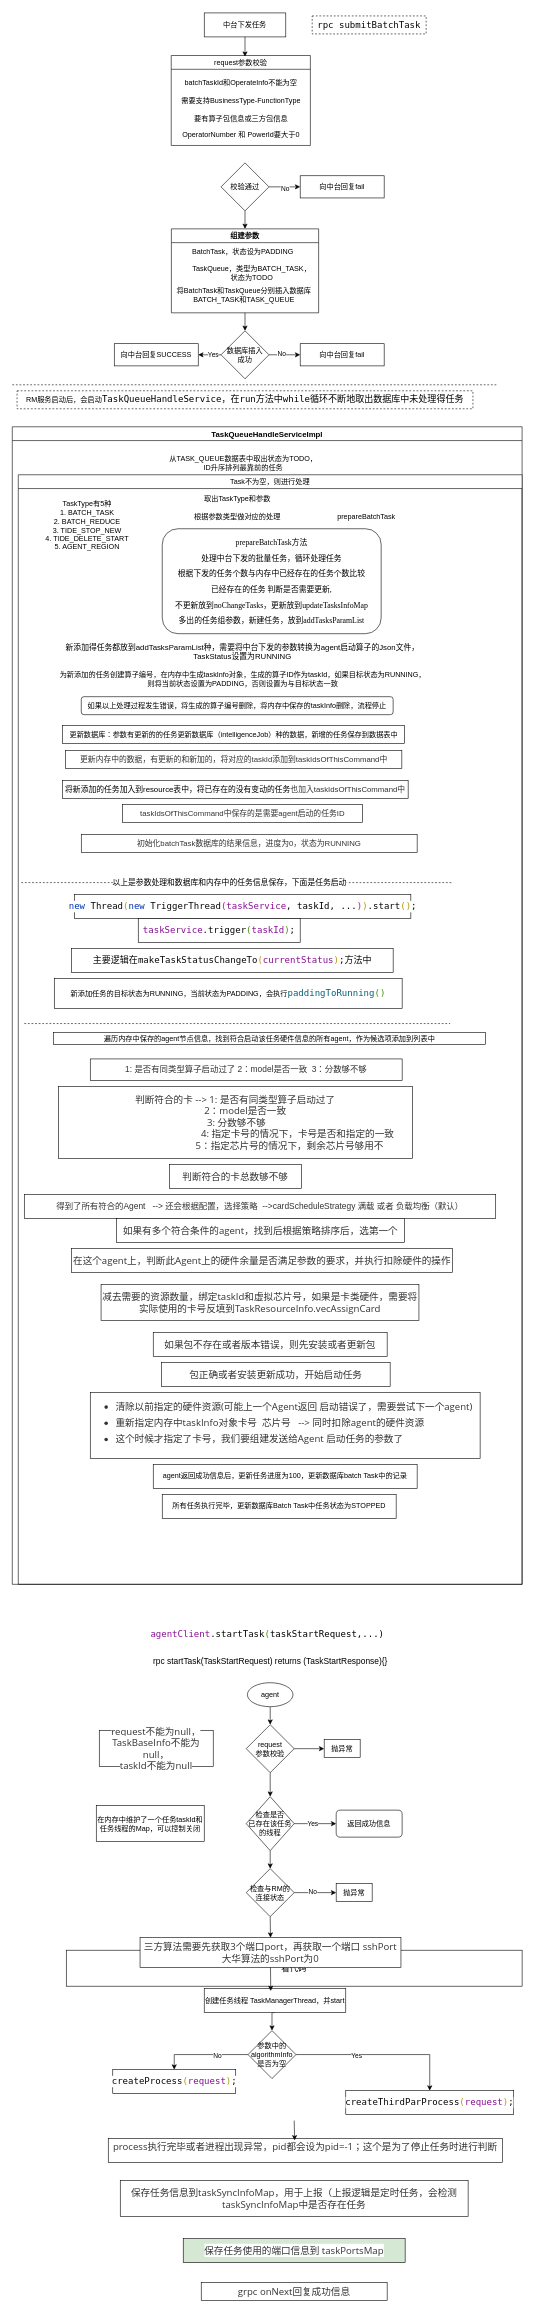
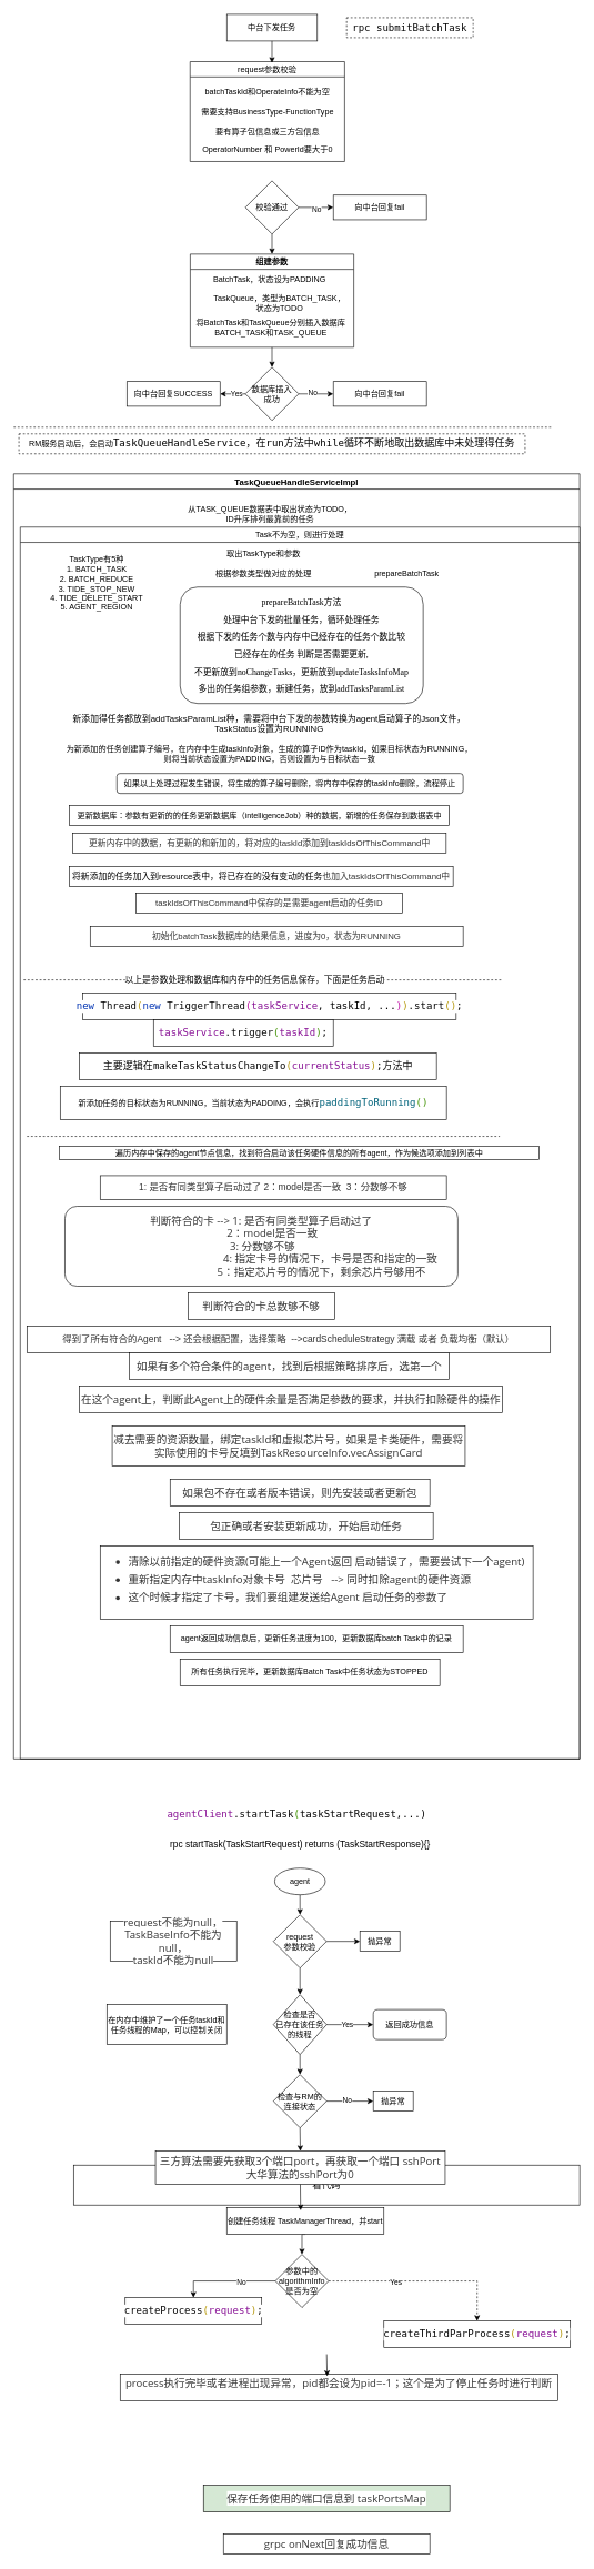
- <mxCell id="26" value="如果以上处理过程发生错误，将生成的算子编号删除，将内存中保存的taskInfo删除，流程停止" style="rounded=1;whiteSpace=wrap;html=1;" vertex="1" parent="18"><mxGeometry x="105" y="370" width="520" height="30" as="geometry" /></mxCell>
+ <mxCell id="26" value="如果以上处理过程发生错误，将生成的算子编号删除，将内存中保存的taskInfo删除，流程停止" style="rounded=1;whiteSpace=wrap;html=1;" vertex="1" parent="18"><mxGeometry x="145" y="370" width="520" height="30" as="geometry" /></mxCell>
- <mxCell id="41" value="&lt;span style=&quot;box-sizing: border-box; color: rgb(51, 51, 51); font-family: &amp;quot;Open Sans&amp;quot;, &amp;quot;Clear Sans&amp;quot;, &amp;quot;Helvetica Neue&amp;quot;, Helvetica, Arial, sans-serif; font-size: 16px; orphans: 4; text-align: left; white-space-collapse: preserve; background-color: rgb(255, 255, 255);&quot; class=&quot;md-plain md-expand&quot;&gt;判断符合的卡 --&amp;gt; 1: 是否有同类型算子启动过了&lt;/span&gt;&lt;span style=&quot;box-sizing: border-box; color: rgb(51, 51, 51); font-family: &amp;quot;Open Sans&amp;quot;, &amp;quot;Clear Sans&amp;quot;, &amp;quot;Helvetica Neue&amp;quot;, Helvetica, Arial, sans-serif; font-size: 16px; orphans: 4; text-align: left; white-space-collapse: preserve; background-color: rgb(255, 255, 255);&quot; class=&quot;md-softbreak&quot;&gt;&lt;br&gt;&lt;/span&gt;&lt;span style=&quot;box-sizing: border-box; display: inline-block; white-space: pre; color: rgb(51, 51, 51); font-family: &amp;quot;Open Sans&amp;quot;, &amp;quot;Clear Sans&amp;quot;, &amp;quot;Helvetica Neue&amp;quot;, Helvetica, Arial, sans-serif; font-size: 16px; orphans: 4; text-align: left; background-color: rgb(255, 255, 255);&quot; class=&quot;md-tab&quot;&gt;&#09;&lt;/span&gt;&lt;span style=&quot;box-sizing: border-box; color: rgb(51, 51, 51); font-family: &amp;quot;Open Sans&amp;quot;, &amp;quot;Clear Sans&amp;quot;, &amp;quot;Helvetica Neue&amp;quot;, Helvetica, Arial, sans-serif; font-size: 16px; orphans: 4; text-align: left; white-space-collapse: preserve; background-color: rgb(255, 255, 255);&quot; class=&quot;md-plain&quot;&gt;2：model是否一致&lt;/span&gt;&lt;span style=&quot;box-sizing: border-box; color: rgb(51, 51, 51); font-family: &amp;quot;Open Sans&amp;quot;, &amp;quot;Clear Sans&amp;quot;, &amp;quot;Helvetica Neue&amp;quot;, Helvetica, Arial, sans-serif; font-size: 16px; orphans: 4; text-align: left; white-space-collapse: preserve; background-color: rgb(255, 255, 255);&quot; class=&quot;md-softbreak&quot;&gt;&lt;br&gt;&lt;/span&gt;&lt;span style=&quot;box-sizing: border-box; color: rgb(51, 51, 51); font-family: &amp;quot;Open Sans&amp;quot;, &amp;quot;Clear Sans&amp;quot;, &amp;quot;Helvetica Neue&amp;quot;, Helvetica, Arial, sans-serif; font-size: 16px; orphans: 4; text-align: left; white-space-collapse: preserve; background-color: rgb(255, 255, 255);&quot; class=&quot;md-plain&quot;&gt; &lt;/span&gt;&lt;span style=&quot;box-sizing: border-box; color: rgb(51, 51, 51); font-family: &amp;quot;Open Sans&amp;quot;, &amp;quot;Clear Sans&amp;quot;, &amp;quot;Helvetica Neue&amp;quot;, Helvetica, Arial, sans-serif; font-size: 16px; orphans: 4; text-align: left; white-space-collapse: preserve; background-color: rgb(255, 255, 255);&quot; class=&quot;md-plain&quot;&gt;3: 分数够不够&lt;/span&gt;&lt;span style=&quot;box-sizing: border-box; color: rgb(51, 51, 51); font-family: &amp;quot;Open Sans&amp;quot;, &amp;quot;Clear Sans&amp;quot;, &amp;quot;Helvetica Neue&amp;quot;, Helvetica, Arial, sans-serif; font-size: 16px; orphans: 4; text-align: left; white-space-collapse: preserve; background-color: rgb(255, 255, 255);&quot; class=&quot;md-softbreak&quot;&gt;&lt;br&gt;&lt;/span&gt;&lt;span style=&quot;box-sizing: border-box; color: rgb(51, 51, 51); font-family: &amp;quot;Open Sans&amp;quot;, &amp;quot;Clear Sans&amp;quot;, &amp;quot;Helvetica Neue&amp;quot;, Helvetica, Arial, sans-serif; font-size: 16px; orphans: 4; text-align: left; white-space-collapse: preserve; background-color: rgb(255, 255, 255);&quot; class=&quot;md-plain&quot;&gt;  &lt;/span&gt;&lt;span style=&quot;box-sizing: border-box; display: inline-block; white-space: pre; color: rgb(51, 51, 51); font-family: &amp;quot;Open Sans&amp;quot;, &amp;quot;Clear Sans&amp;quot;, &amp;quot;Helvetica Neue&amp;quot;, Helvetica, Arial, sans-serif; font-size: 16px; orphans: 4; text-align: left; background-color: rgb(255, 255, 255);&quot; class=&quot;md-tab&quot;&gt;&#09;&#09;&#09;&#09;&#09;&#09;&lt;/span&gt;&lt;span style=&quot;box-sizing: border-box; color: rgb(51, 51, 51); font-family: &amp;quot;Open Sans&amp;quot;, &amp;quot;Clear Sans&amp;quot;, &amp;quot;Helvetica Neue&amp;quot;, Helvetica, Arial, sans-serif; font-size: 16px; orphans: 4; text-align: left; white-space-collapse: preserve; background-color: rgb(255, 255, 255);&quot; class=&quot;md-plain&quot;&gt;4: 指定卡号的情况下，卡号是否和指定的一致&lt;/span&gt;&lt;span style=&quot;box-sizing: border-box; color: rgb(51, 51, 51); font-family: &amp;quot;Open Sans&amp;quot;, &amp;quot;Clear Sans&amp;quot;, &amp;quot;Helvetica Neue&amp;quot;, Helvetica, Arial, sans-serif; font-size: 16px; orphans: 4; text-align: left; white-space-collapse: preserve; background-color: rgb(255, 255, 255);&quot; class=&quot;md-softbreak&quot;&gt;&lt;br&gt;&lt;/span&gt;&lt;span style=&quot;box-sizing: border-box; color: rgb(51, 51, 51); font-family: &amp;quot;Open Sans&amp;quot;, &amp;quot;Clear Sans&amp;quot;, &amp;quot;Helvetica Neue&amp;quot;, Helvetica, Arial, sans-serif; font-size: 16px; orphans: 4; text-align: left; white-space-collapse: preserve; background-color: rgb(255, 255, 255);&quot; class=&quot;md-plain&quot;&gt;  &lt;/span&gt;&lt;span style=&quot;box-sizing: border-box; display: inline-block; white-space: pre; color: rgb(51, 51, 51); font-family: &amp;quot;Open Sans&amp;quot;, &amp;quot;Clear Sans&amp;quot;, &amp;quot;Helvetica Neue&amp;quot;, Helvetica, Arial, sans-serif; font-size: 16px; orphans: 4; text-align: left; background-color: rgb(255, 255, 255);&quot; class=&quot;md-tab&quot;&gt;&#09;&#09;&#09;&#09;&#09;&lt;/span&gt;&amp;nbsp;&amp;nbsp;&lt;span style=&quot;box-sizing: border-box; color: rgb(51, 51, 51); font-family: &amp;quot;Open Sans&amp;quot;, &amp;quot;Clear Sans&amp;quot;, &amp;quot;Helvetica Neue&amp;quot;, Helvetica, Arial, sans-serif; font-size: 16px; orphans: 4; text-align: left; white-space-collapse: preserve; background-color: rgb(255, 255, 255);&quot; class=&quot;md-plain md-expand&quot;&gt;5：指定芯片号的情况下，剩余芯片号够用不&lt;/span&gt;" style="whiteSpace=wrap;html=1;" vertex="1" parent="18"><mxGeometry x="67" y="1020" width="590" height="120" as="geometry" /></mxCell>
+ <mxCell id="41" value="&lt;span style=&quot;box-sizing: border-box; color: rgb(51, 51, 51); font-family: &amp;quot;Open Sans&amp;quot;, &amp;quot;Clear Sans&amp;quot;, &amp;quot;Helvetica Neue&amp;quot;, Helvetica, Arial, sans-serif; font-size: 16px; orphans: 4; text-align: left; white-space-collapse: preserve; background-color: rgb(255, 255, 255);&quot; class=&quot;md-plain md-expand&quot;&gt;判断符合的卡 --&amp;gt; 1: 是否有同类型算子启动过了&lt;/span&gt;&lt;span style=&quot;box-sizing: border-box; color: rgb(51, 51, 51); font-family: &amp;quot;Open Sans&amp;quot;, &amp;quot;Clear Sans&amp;quot;, &amp;quot;Helvetica Neue&amp;quot;, Helvetica, Arial, sans-serif; font-size: 16px; orphans: 4; text-align: left; white-space-collapse: preserve; background-color: rgb(255, 255, 255);&quot; class=&quot;md-softbreak&quot;&gt;&lt;br&gt;&lt;/span&gt;&lt;span style=&quot;box-sizing: border-box; display: inline-block; white-space: pre; color: rgb(51, 51, 51); font-family: &amp;quot;Open Sans&amp;quot;, &amp;quot;Clear Sans&amp;quot;, &amp;quot;Helvetica Neue&amp;quot;, Helvetica, Arial, sans-serif; font-size: 16px; orphans: 4; text-align: left; background-color: rgb(255, 255, 255);&quot; class=&quot;md-tab&quot;&gt;&#09;&lt;/span&gt;&lt;span style=&quot;box-sizing: border-box; color: rgb(51, 51, 51); font-family: &amp;quot;Open Sans&amp;quot;, &amp;quot;Clear Sans&amp;quot;, &amp;quot;Helvetica Neue&amp;quot;, Helvetica, Arial, sans-serif; font-size: 16px; orphans: 4; text-align: left; white-space-collapse: preserve; background-color: rgb(255, 255, 255);&quot; class=&quot;md-plain&quot;&gt;2：model是否一致&lt;/span&gt;&lt;span style=&quot;box-sizing: border-box; color: rgb(51, 51, 51); font-family: &amp;quot;Open Sans&amp;quot;, &amp;quot;Clear Sans&amp;quot;, &amp;quot;Helvetica Neue&amp;quot;, Helvetica, Arial, sans-serif; font-size: 16px; orphans: 4; text-align: left; white-space-collapse: preserve; background-color: rgb(255, 255, 255);&quot; class=&quot;md-softbreak&quot;&gt;&lt;br&gt;&lt;/span&gt;&lt;span style=&quot;box-sizing: border-box; color: rgb(51, 51, 51); font-family: &amp;quot;Open Sans&amp;quot;, &amp;quot;Clear Sans&amp;quot;, &amp;quot;Helvetica Neue&amp;quot;, Helvetica, Arial, sans-serif; font-size: 16px; orphans: 4; text-align: left; white-space-collapse: preserve; background-color: rgb(255, 255, 255);&quot; class=&quot;md-plain&quot;&gt; &lt;/span&gt;&lt;span style=&quot;box-sizing: border-box; color: rgb(51, 51, 51); font-family: &amp;quot;Open Sans&amp;quot;, &amp;quot;Clear Sans&amp;quot;, &amp;quot;Helvetica Neue&amp;quot;, Helvetica, Arial, sans-serif; font-size: 16px; orphans: 4; text-align: left; white-space-collapse: preserve; background-color: rgb(255, 255, 255);&quot; class=&quot;md-plain&quot;&gt;3: 分数够不够&lt;/span&gt;&lt;span style=&quot;box-sizing: border-box; color: rgb(51, 51, 51); font-family: &amp;quot;Open Sans&amp;quot;, &amp;quot;Clear Sans&amp;quot;, &amp;quot;Helvetica Neue&amp;quot;, Helvetica, Arial, sans-serif; font-size: 16px; orphans: 4; text-align: left; white-space-collapse: preserve; background-color: rgb(255, 255, 255);&quot; class=&quot;md-softbreak&quot;&gt;&lt;br&gt;&lt;/span&gt;&lt;span style=&quot;box-sizing: border-box; color: rgb(51, 51, 51); font-family: &amp;quot;Open Sans&amp;quot;, &amp;quot;Clear Sans&amp;quot;, &amp;quot;Helvetica Neue&amp;quot;, Helvetica, Arial, sans-serif; font-size: 16px; orphans: 4; text-align: left; white-space-collapse: preserve; background-color: rgb(255, 255, 255);&quot; class=&quot;md-plain&quot;&gt;  &lt;/span&gt;&lt;span style=&quot;box-sizing: border-box; display: inline-block; white-space: pre; color: rgb(51, 51, 51); font-family: &amp;quot;Open Sans&amp;quot;, &amp;quot;Clear Sans&amp;quot;, &amp;quot;Helvetica Neue&amp;quot;, Helvetica, Arial, sans-serif; font-size: 16px; orphans: 4; text-align: left; background-color: rgb(255, 255, 255);&quot; class=&quot;md-tab&quot;&gt;&#09;&#09;&#09;&#09;&#09;&#09;&lt;/span&gt;&lt;span style=&quot;box-sizing: border-box; color: rgb(51, 51, 51); font-family: &amp;quot;Open Sans&amp;quot;, &amp;quot;Clear Sans&amp;quot;, &amp;quot;Helvetica Neue&amp;quot;, Helvetica, Arial, sans-serif; font-size: 16px; orphans: 4; text-align: left; white-space-collapse: preserve; background-color: rgb(255, 255, 255);&quot; class=&quot;md-plain&quot;&gt;4: 指定卡号的情况下，卡号是否和指定的一致&lt;/span&gt;&lt;span style=&quot;box-sizing: border-box; color: rgb(51, 51, 51); font-family: &amp;quot;Open Sans&amp;quot;, &amp;quot;Clear Sans&amp;quot;, &amp;quot;Helvetica Neue&amp;quot;, Helvetica, Arial, sans-serif; font-size: 16px; orphans: 4; text-align: left; white-space-collapse: preserve; background-color: rgb(255, 255, 255);&quot; class=&quot;md-softbreak&quot;&gt;&lt;br&gt;&lt;/span&gt;&lt;span style=&quot;box-sizing: border-box; color: rgb(51, 51, 51); font-family: &amp;quot;Open Sans&amp;quot;, &amp;quot;Clear Sans&amp;quot;, &amp;quot;Helvetica Neue&amp;quot;, Helvetica, Arial, sans-serif; font-size: 16px; orphans: 4; text-align: left; white-space-collapse: preserve; background-color: rgb(255, 255, 255);&quot; class=&quot;md-plain&quot;&gt;  &lt;/span&gt;&lt;span style=&quot;box-sizing: border-box; display: inline-block; white-space: pre; color: rgb(51, 51, 51); font-family: &amp;quot;Open Sans&amp;quot;, &amp;quot;Clear Sans&amp;quot;, &amp;quot;Helvetica Neue&amp;quot;, Helvetica, Arial, sans-serif; font-size: 16px; orphans: 4; text-align: left; background-color: rgb(255, 255, 255);&quot; class=&quot;md-tab&quot;&gt;&#09;&#09;&#09;&#09;&#09;&lt;/span&gt;&amp;nbsp;&amp;nbsp;&lt;span style=&quot;box-sizing: border-box; color: rgb(51, 51, 51); font-family: &amp;quot;Open Sans&amp;quot;, &amp;quot;Clear Sans&amp;quot;, &amp;quot;Helvetica Neue&amp;quot;, Helvetica, Arial, sans-serif; font-size: 16px; orphans: 4; text-align: left; white-space-collapse: preserve; background-color: rgb(255, 255, 255);&quot; class=&quot;md-plain md-expand&quot;&gt;5：指定芯片号的情况下，剩余芯片号够用不&lt;/span&gt;" style="whiteSpace=wrap;html=1;rounded=1;" vertex="1" parent="18"><mxGeometry x="67" y="1020" width="590" height="120" as="geometry" /></mxCell>
- <mxCell id="92" style="edgeStyle=orthogonalEdgeStyle;rounded=0;orthogonalLoop=1;jettySize=auto;html=1;exitX=1;exitY=0.5;exitDx=0;exitDy=0;entryX=0.5;entryY=0;entryDx=0;entryDy=0;" edge="1" parent="1" source="94" target="96"><mxGeometry relative="1" as="geometry" /></mxCell>
+ <mxCell id="92" style="edgeStyle=orthogonalEdgeStyle;rounded=0;orthogonalLoop=1;jettySize=auto;html=1;exitX=1;exitY=0.5;exitDx=0;exitDy=0;entryX=0.5;entryY=0;entryDx=0;entryDy=0;dashed=1;" edge="1" parent="1" source="94" target="96"><mxGeometry relative="1" as="geometry" /></mxCell>
- <mxCell id="99" value="&lt;span style=&quot;color: rgb(51, 51, 51); font-family: &amp;quot;Open Sans&amp;quot;, &amp;quot;Clear Sans&amp;quot;, &amp;quot;Helvetica Neue&amp;quot;, Helvetica, Arial, sans-serif; font-size: 16px; orphans: 4; text-align: left; white-space-collapse: preserve; background-color: rgb(255, 255, 255);&quot;&gt;保存任务信息到taskSyncInfoMap，用于上报（上报逻辑是定时任务，会检测taskSyncInfoMap中是否存在任务&lt;/span&gt;" style="whiteSpace=wrap;html=1;" vertex="1" parent="1"><mxGeometry x="200" y="3634" width="580" height="60" as="geometry" /></mxCell>
